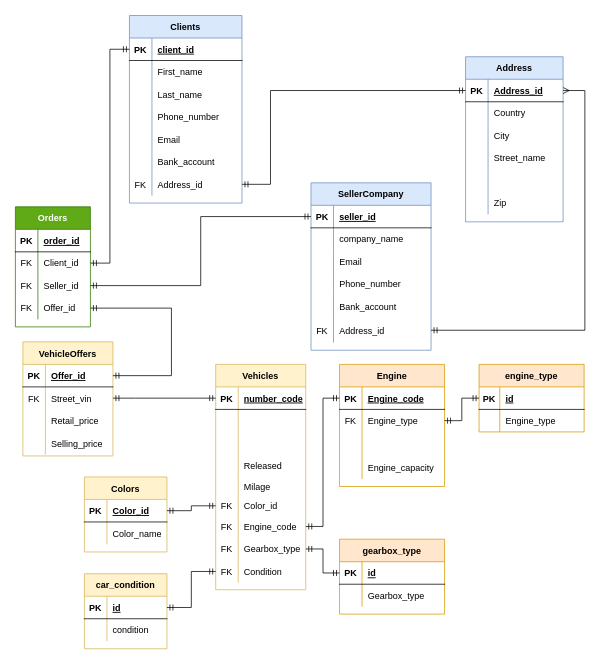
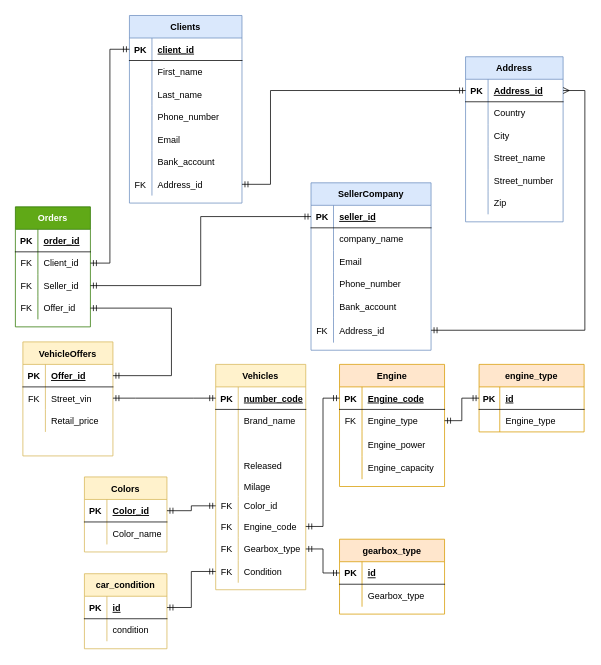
+ <mxCell id="36" value="Street_number" style="shape=partialRectangle;connectable=0;fillColor=none;top=0;left=0;bottom=0;right=0;align=left;spacingLeft=6;overflow=hidden;" parent="34" vertex="1"><mxGeometry x="30" width="100" height="30" as="geometry"><mxRectangle width="100" height="30" as="alternateBounds" /></mxGeometry></mxCell>
+ <mxCell id="81" value="Brand_name" style="shape=partialRectangle;connectable=0;fillColor=none;top=0;left=0;bottom=0;right=0;align=left;spacingLeft=6;overflow=hidden;" parent="79" vertex="1"><mxGeometry x="30" width="90" height="30" as="geometry"><mxRectangle width="90" height="30" as="alternateBounds" /></mxGeometry></mxCell>
- <mxCell id="74" value="Selling_price" style="shape=partialRectangle;connectable=0;fillColor=none;top=0;left=0;bottom=0;right=0;align=left;spacingLeft=6;overflow=hidden;" vertex="1" parent="72"><mxGeometry x="30" width="90" height="30" as="geometry"><mxRectangle width="90" height="30" as="alternateBounds" /></mxGeometry></mxCell>
+ <mxCell id="118" value="Engine_power" style="shape=partialRectangle;connectable=0;fillColor=none;top=0;left=0;bottom=0;right=0;align=left;spacingLeft=6;overflow=hidden;" parent="116" vertex="1"><mxGeometry x="30" width="110" height="33" as="geometry"><mxRectangle width="110" height="33" as="alternateBounds" /></mxGeometry></mxCell>
